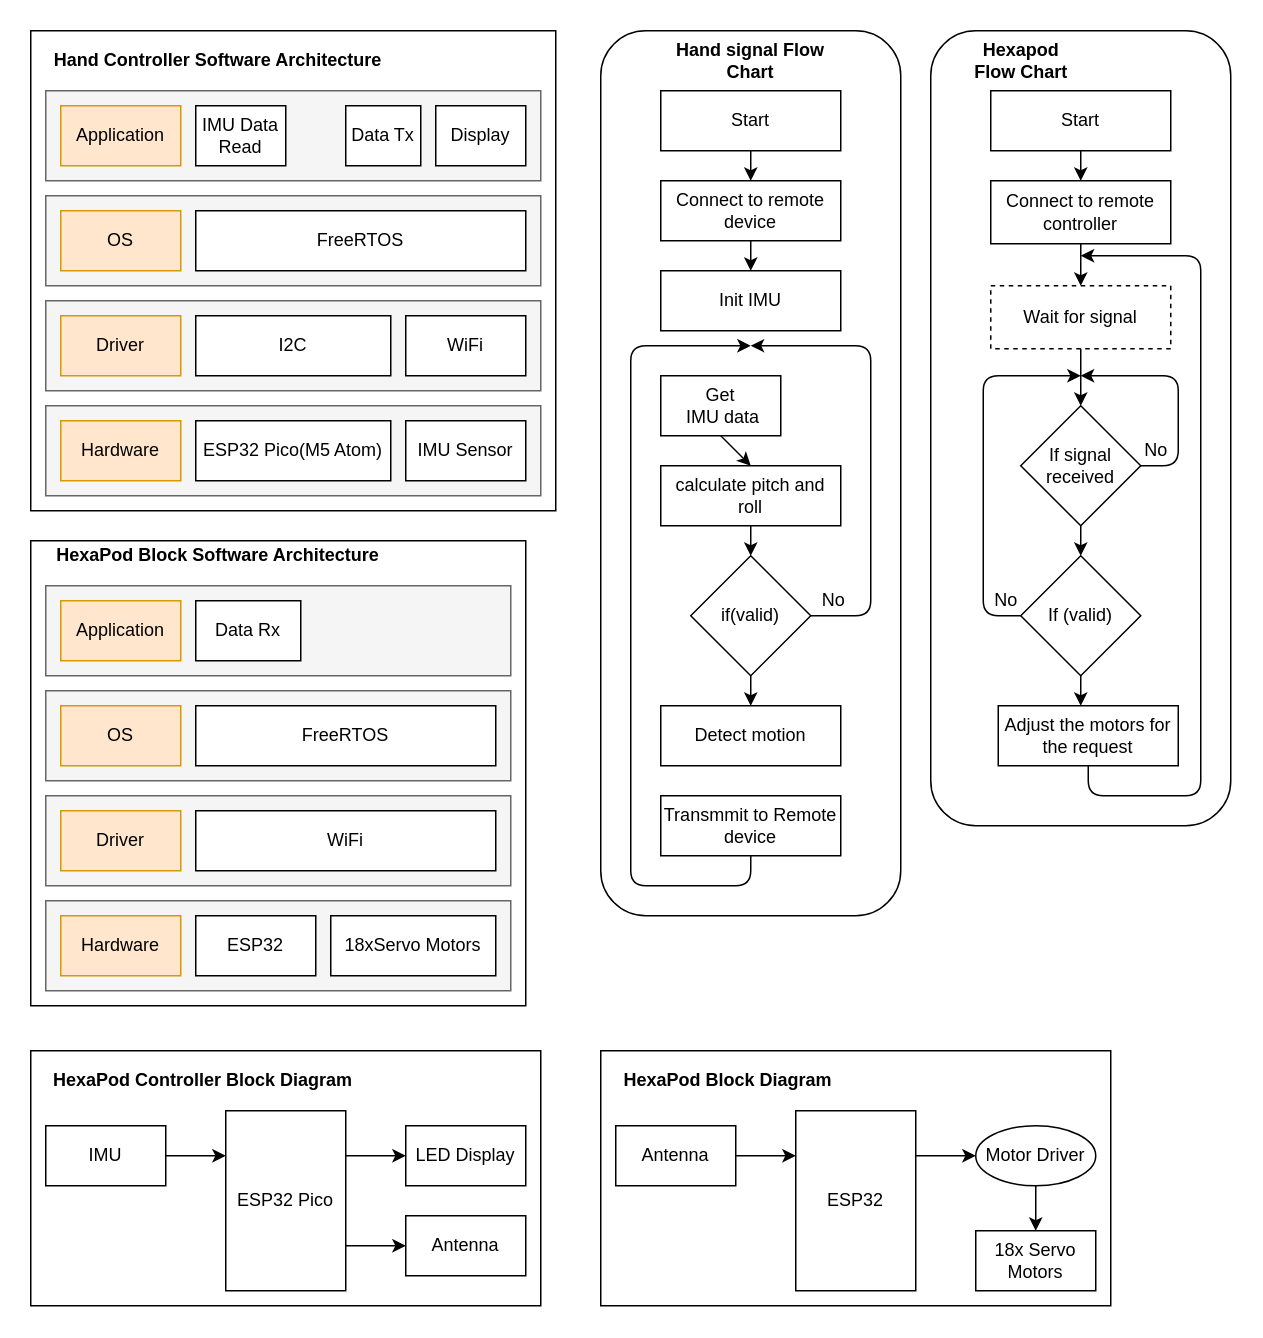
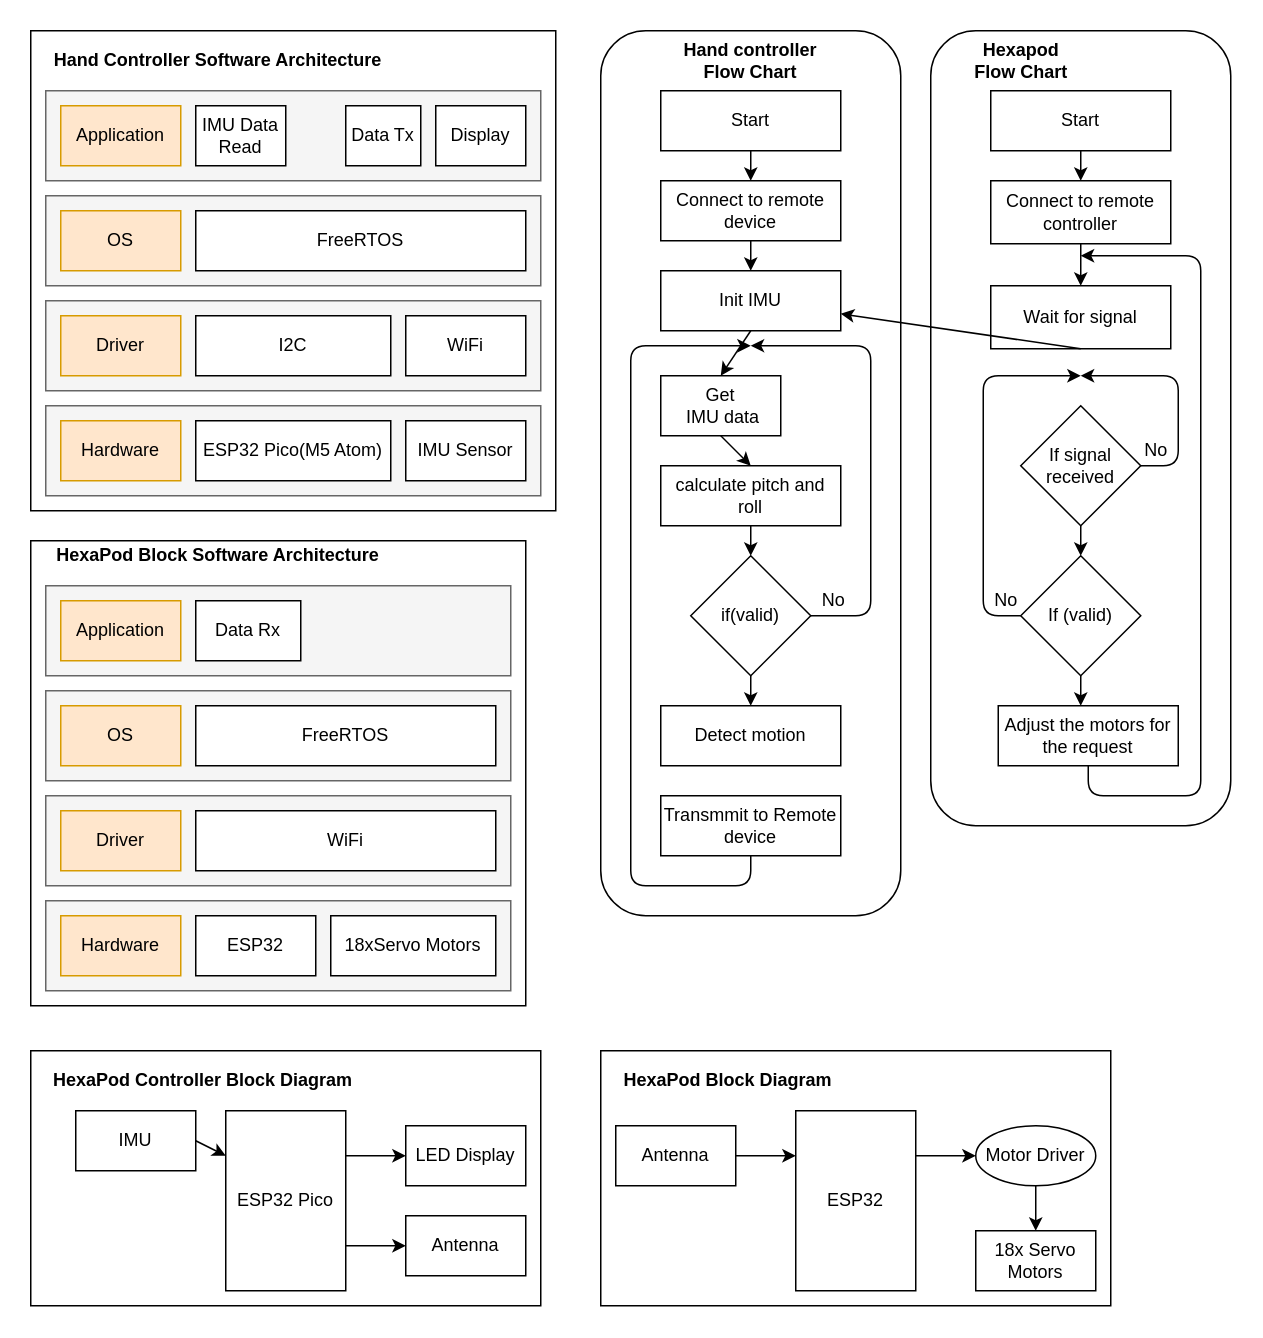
- <mxCell id="51" value="&lt;b&gt;Hand signal Flow Chart&lt;/b&gt;" style="text;html=1;strokeColor=none;fillColor=none;align=center;verticalAlign=middle;whiteSpace=wrap;rounded=0;" vertex="1" parent="1"><mxGeometry x="440" y="30" width="120" height="20" as="geometry" /></mxCell>
+ <mxCell id="51" value="&lt;b&gt;Hand controller Flow Chart&lt;/b&gt;" style="text;html=1;strokeColor=none;fillColor=none;align=center;verticalAlign=middle;whiteSpace=wrap;rounded=0;" vertex="1" parent="1"><mxGeometry x="440" y="30" width="120" height="20" as="geometry" /></mxCell>
- <mxCell id="68" value="Wait for signal" style="rounded=0;whiteSpace=wrap;html=1;dashed=1;" vertex="1" parent="1"><mxGeometry x="660" y="190" width="120" height="42" as="geometry" /></mxCell>
+ <mxCell id="68" value="Wait for signal" style="rounded=0;whiteSpace=wrap;html=1;" vertex="1" parent="1"><mxGeometry x="660" y="190" width="120" height="42" as="geometry" /></mxCell>
+ <mxCell id="53" value="" style="endArrow=classic;html=1;exitX=0.5;exitY=1;exitDx=0;exitDy=0;entryX=0.5;entryY=0;entryDx=0;entryDy=0;" edge="1" parent="1" source="52" target="39"><mxGeometry width="50" height="50" relative="1" as="geometry"><mxPoint x="720" y="390" as="sourcePoint" /><mxPoint x="770" y="340" as="targetPoint" /></mxGeometry></mxCell>
- <mxCell id="70" value="" style="endArrow=classic;html=1;exitX=0.5;exitY=1;exitDx=0;exitDy=0;entryX=0.5;entryY=0;entryDx=0;entryDy=0;" edge="1" parent="1" source="68" target="58"><mxGeometry width="50" height="50" relative="1" as="geometry"><mxPoint x="730" y="172" as="sourcePoint" /><mxPoint x="730" y="200" as="targetPoint" /></mxGeometry></mxCell>
+ <mxCell id="70" value="" style="endArrow=classic;html=1;exitX=0.5;exitY=1;exitDx=0;exitDy=0;" edge="1" parent="1" source="68" target="52"><mxGeometry width="50" height="50" relative="1" as="geometry"><mxPoint x="730" y="172" as="sourcePoint" /><mxPoint x="730" y="200" as="targetPoint" /></mxGeometry></mxCell>
- <mxCell id="77" value="IMU" style="rounded=0;whiteSpace=wrap;html=1;" vertex="1" parent="1"><mxGeometry x="30" y="750" width="80" height="40" as="geometry" /></mxCell>
+ <mxCell id="77" value="IMU" style="rounded=0;whiteSpace=wrap;html=1;" vertex="1" parent="1"><mxGeometry x="50" y="740" width="80" height="40" as="geometry" /></mxCell>
